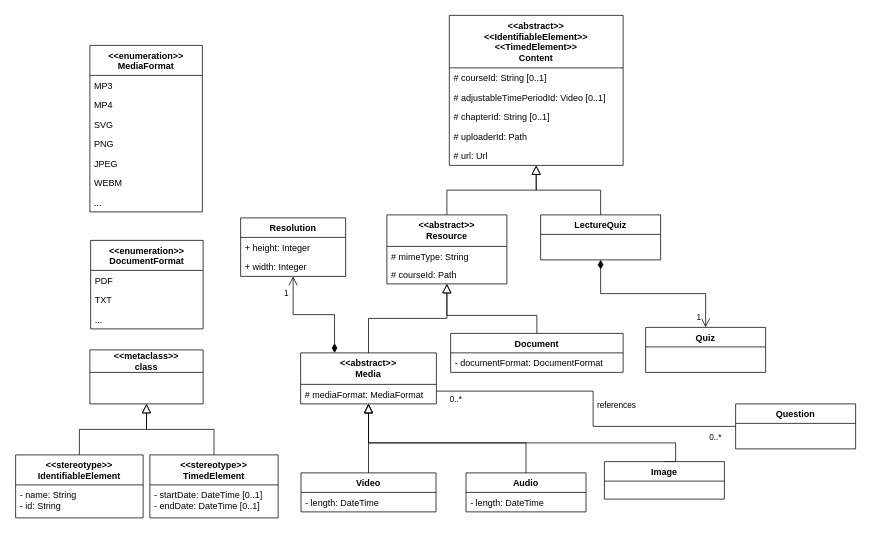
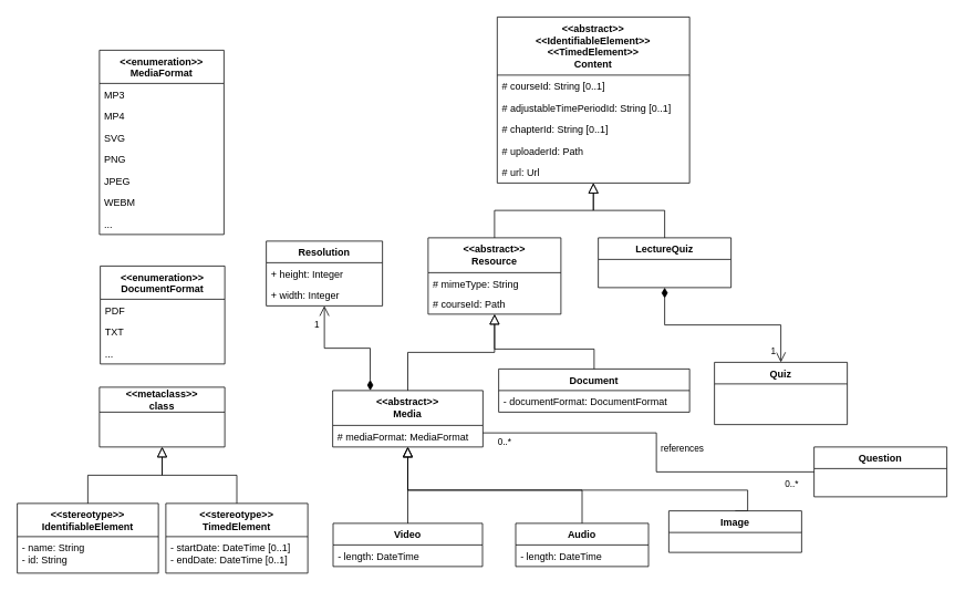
- <mxCell id="20" value="# adjustableTimePeriodId: Video [0..1]" style="text;strokeColor=none;fillColor=none;align=left;verticalAlign=top;spacingLeft=4;spacingRight=4;overflow=hidden;rotatable=0;points=[[0,0.5],[1,0.5]];portConstraint=eastwest;fontStyle=0" parent="18" vertex="1"><mxGeometry y="96" width="231.75" height="26" as="geometry" /></mxCell>
+ <mxCell id="20" value="# adjustableTimePeriodId: String [0..1]" style="text;strokeColor=none;fillColor=none;align=left;verticalAlign=top;spacingLeft=4;spacingRight=4;overflow=hidden;rotatable=0;points=[[0,0.5],[1,0.5]];portConstraint=eastwest;fontStyle=0" parent="18" vertex="1"><mxGeometry y="96" width="231.75" height="26" as="geometry" /></mxCell>
- <mxCell id="53" value="Quiz" style="swimlane;fontStyle=1;align=center;verticalAlign=top;childLayout=stackLayout;horizontal=1;startSize=26;horizontalStack=0;resizeParent=1;resizeParentMax=0;resizeLast=0;collapsible=1;marginBottom=0;" parent="1" vertex="1"><mxGeometry x="860" y="436" width="160" height="60" as="geometry" /></mxCell>
+ <mxCell id="53" value="Quiz" style="swimlane;fontStyle=1;align=center;verticalAlign=top;childLayout=stackLayout;horizontal=1;startSize=26;horizontalStack=0;resizeParent=1;resizeParentMax=0;resizeLast=0;collapsible=1;marginBottom=0;" parent="1" vertex="1"><mxGeometry x="860" y="436" width="160" height="75" as="geometry" /></mxCell>
